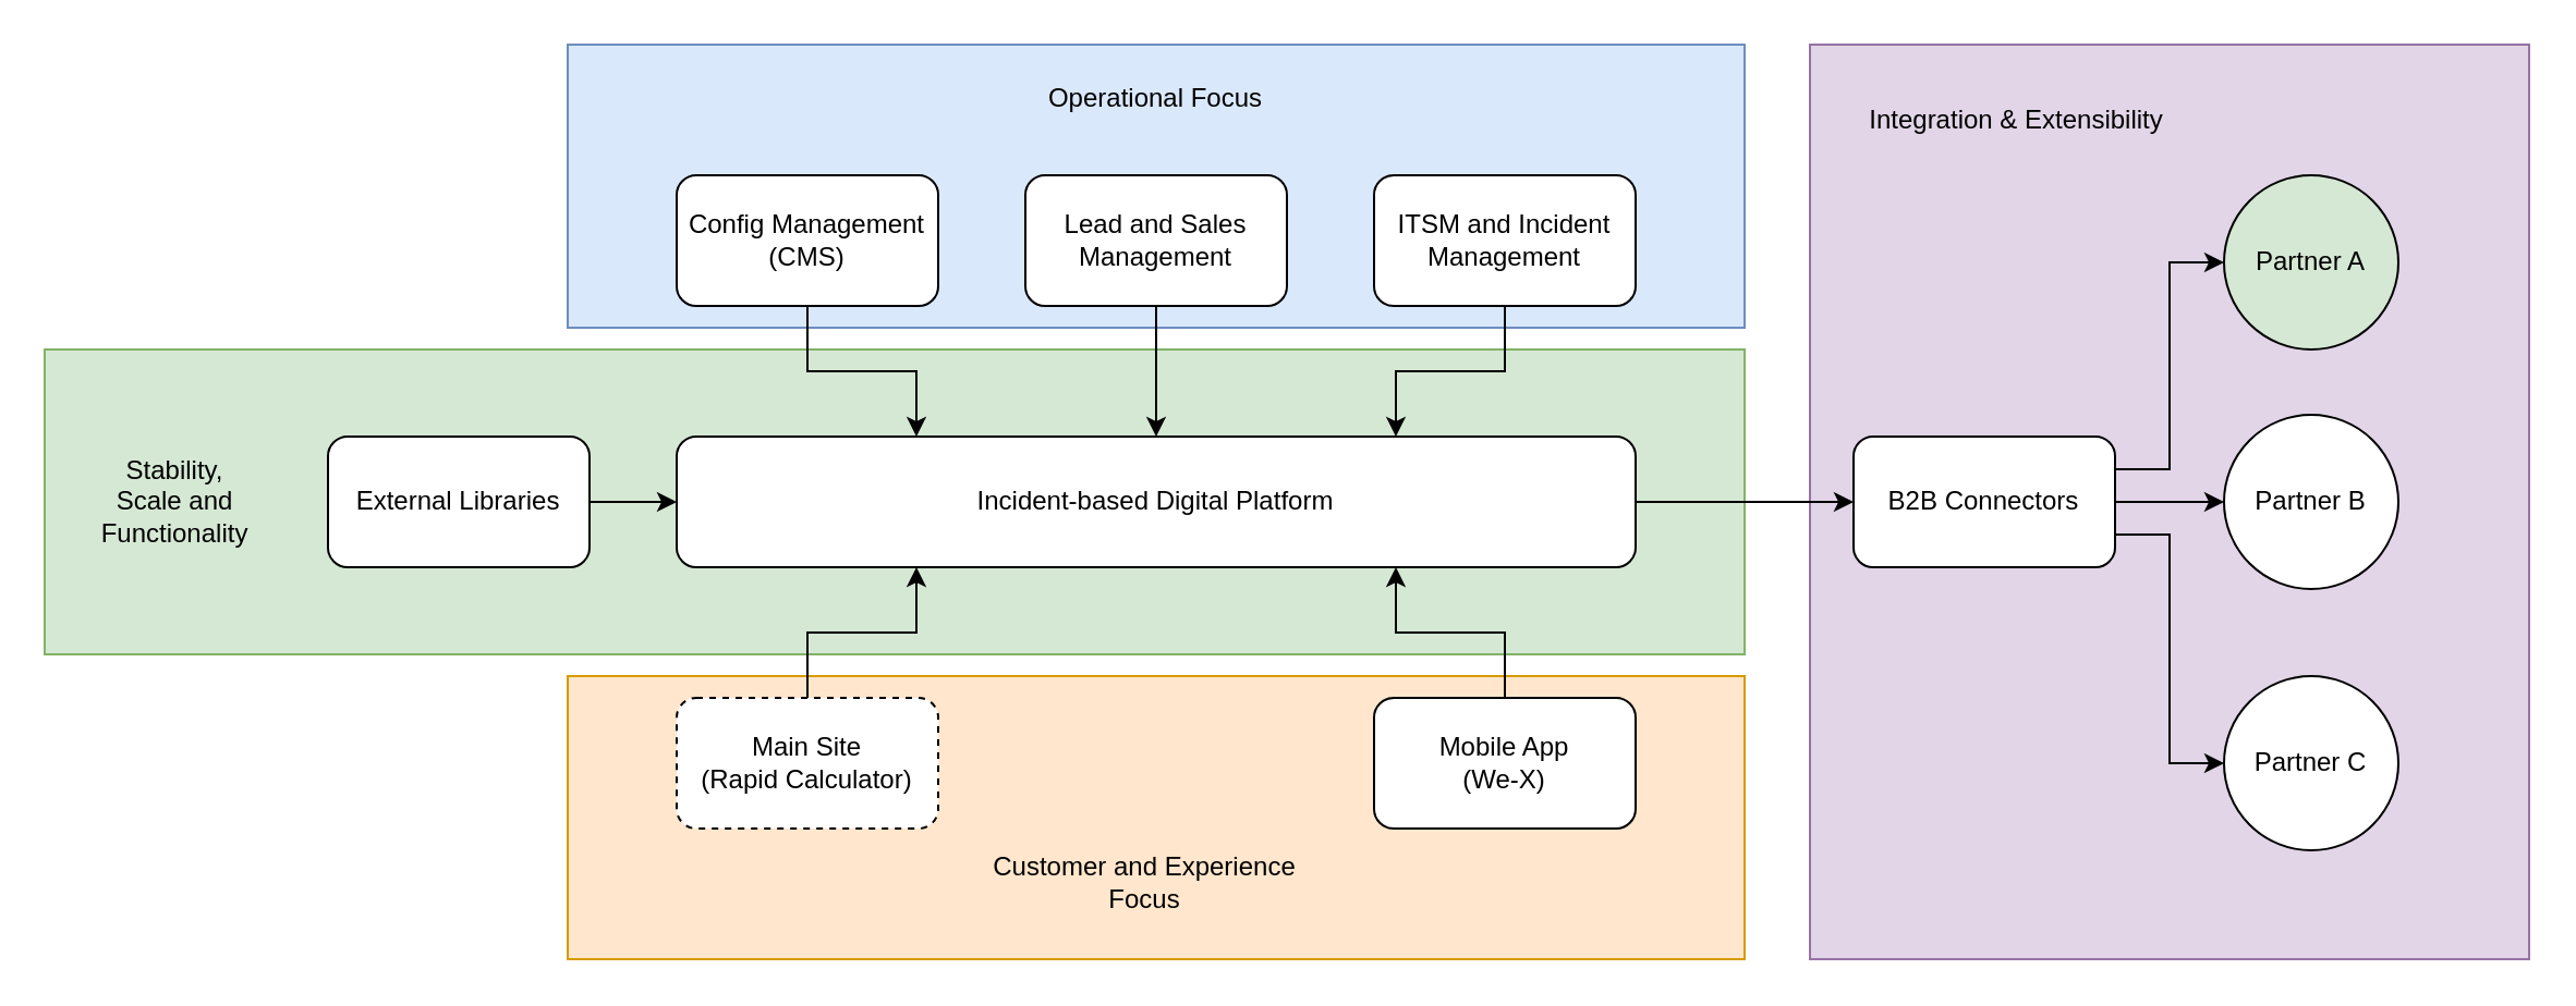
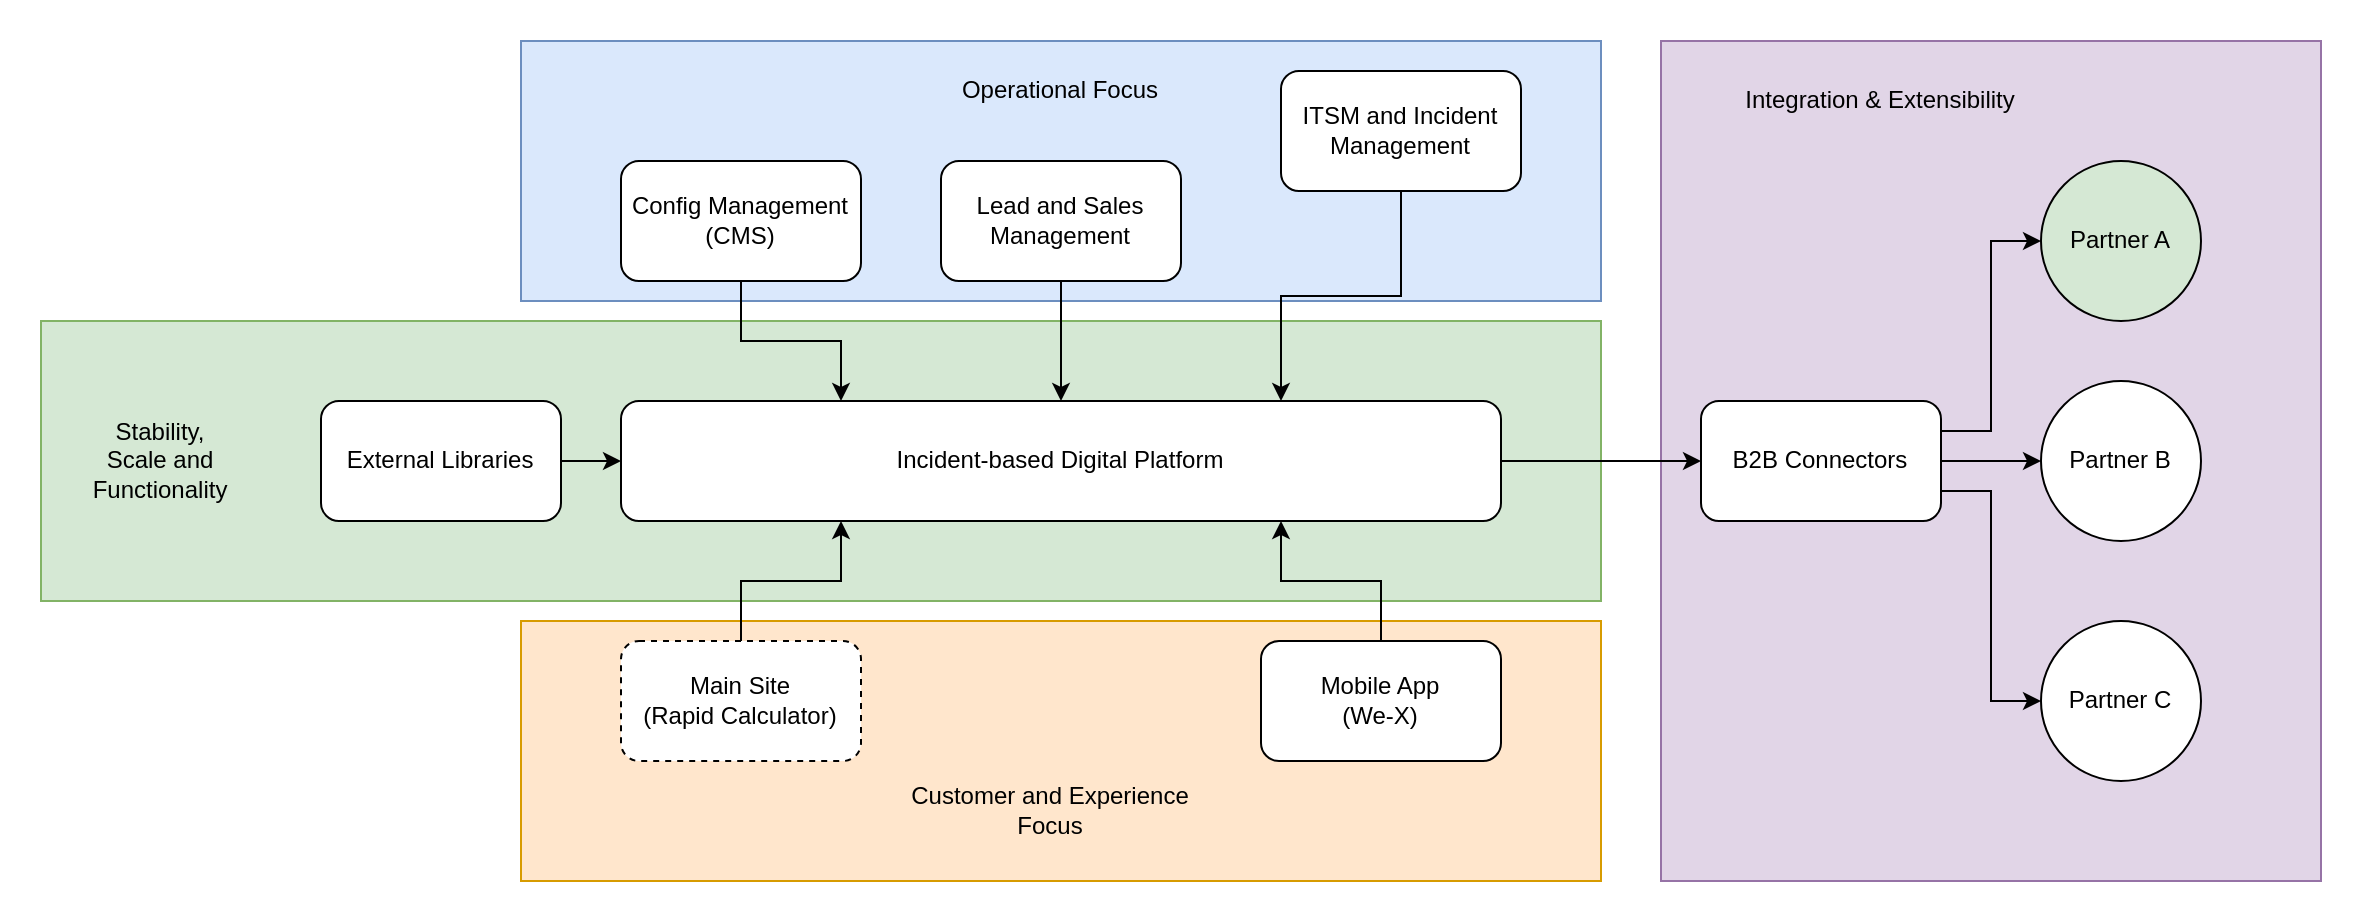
- <mxCell id="29" value="Integration &amp;amp; Extensibility" style="text;html=1;strokeColor=none;fillColor=none;align=center;verticalAlign=middle;whiteSpace=wrap;rounded=0;" parent="1" vertex="1"><mxGeometry x="840" y="40" width="170" height="30" as="geometry" /></mxCell>
+ <mxCell id="29" value="Integration &amp;amp; Extensibility" style="text;html=1;strokeColor=none;fillColor=none;align=center;verticalAlign=middle;whiteSpace=wrap;rounded=0;" parent="1" vertex="1"><mxGeometry x="855" y="35" width="170" height="30" as="geometry" /></mxCell>
- <mxCell id="15" value="ITSM and Incident Management" style="rounded=1;whiteSpace=wrap;html=1;" parent="1" vertex="1"><mxGeometry x="630" y="80" width="120" height="60" as="geometry" /></mxCell>
+ <mxCell id="15" value="ITSM and Incident Management" style="rounded=1;whiteSpace=wrap;html=1;" parent="1" vertex="1"><mxGeometry x="640" y="35" width="120" height="60" as="geometry" /></mxCell>
- <mxCell id="26" value="External Libraries" style="rounded=1;whiteSpace=wrap;html=1;" parent="1" vertex="1"><mxGeometry x="150" y="200" width="120" height="60" as="geometry" /></mxCell>
+ <mxCell id="26" value="External Libraries" style="rounded=1;whiteSpace=wrap;html=1;" parent="1" vertex="1"><mxGeometry x="160" y="200" width="120" height="60" as="geometry" /></mxCell>
